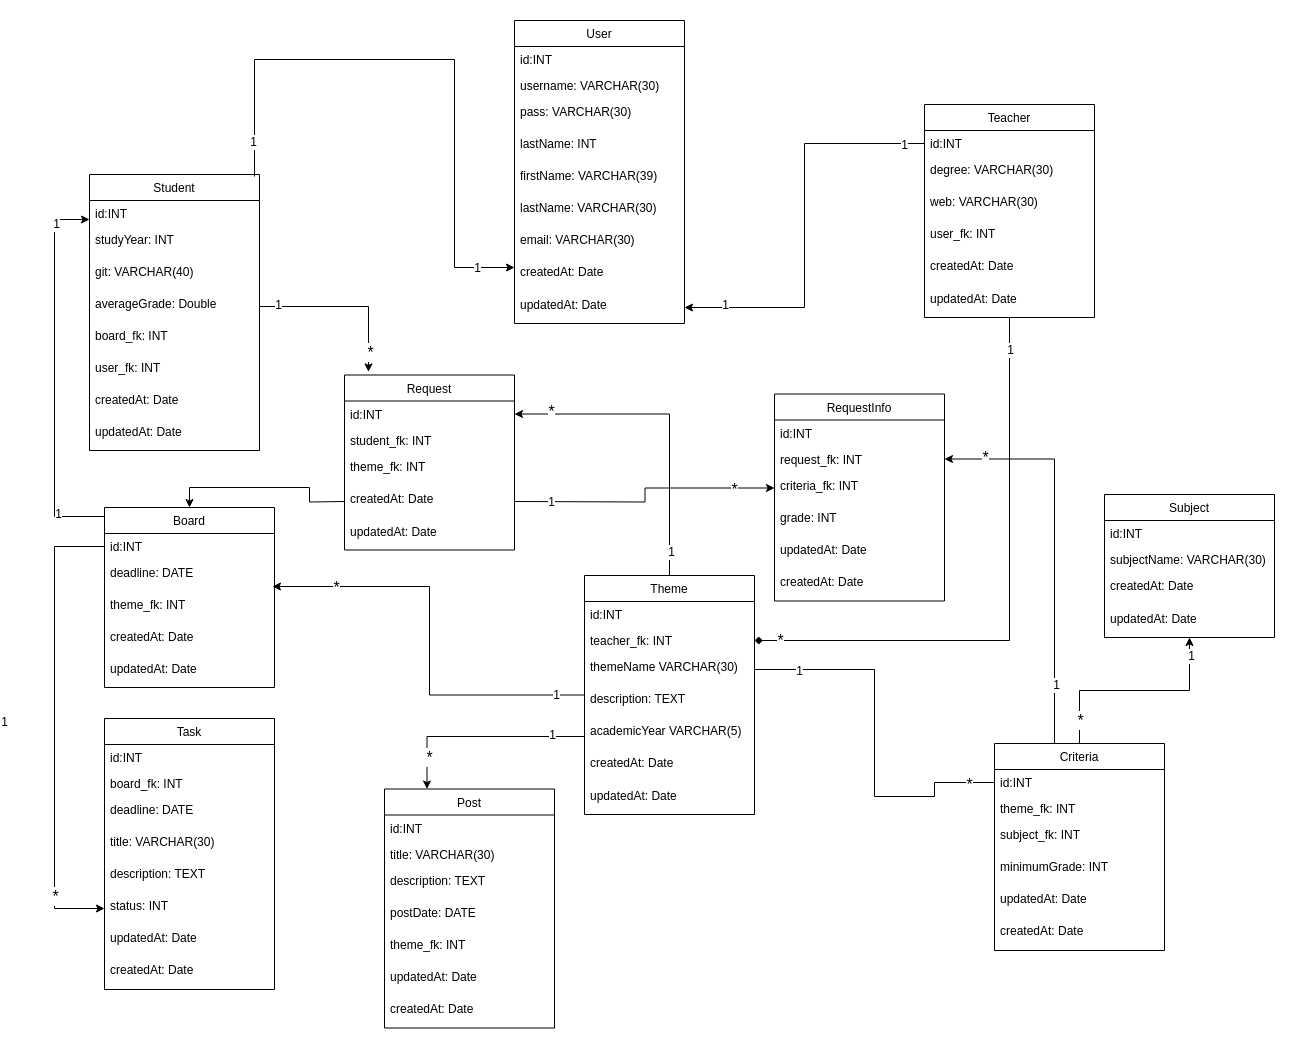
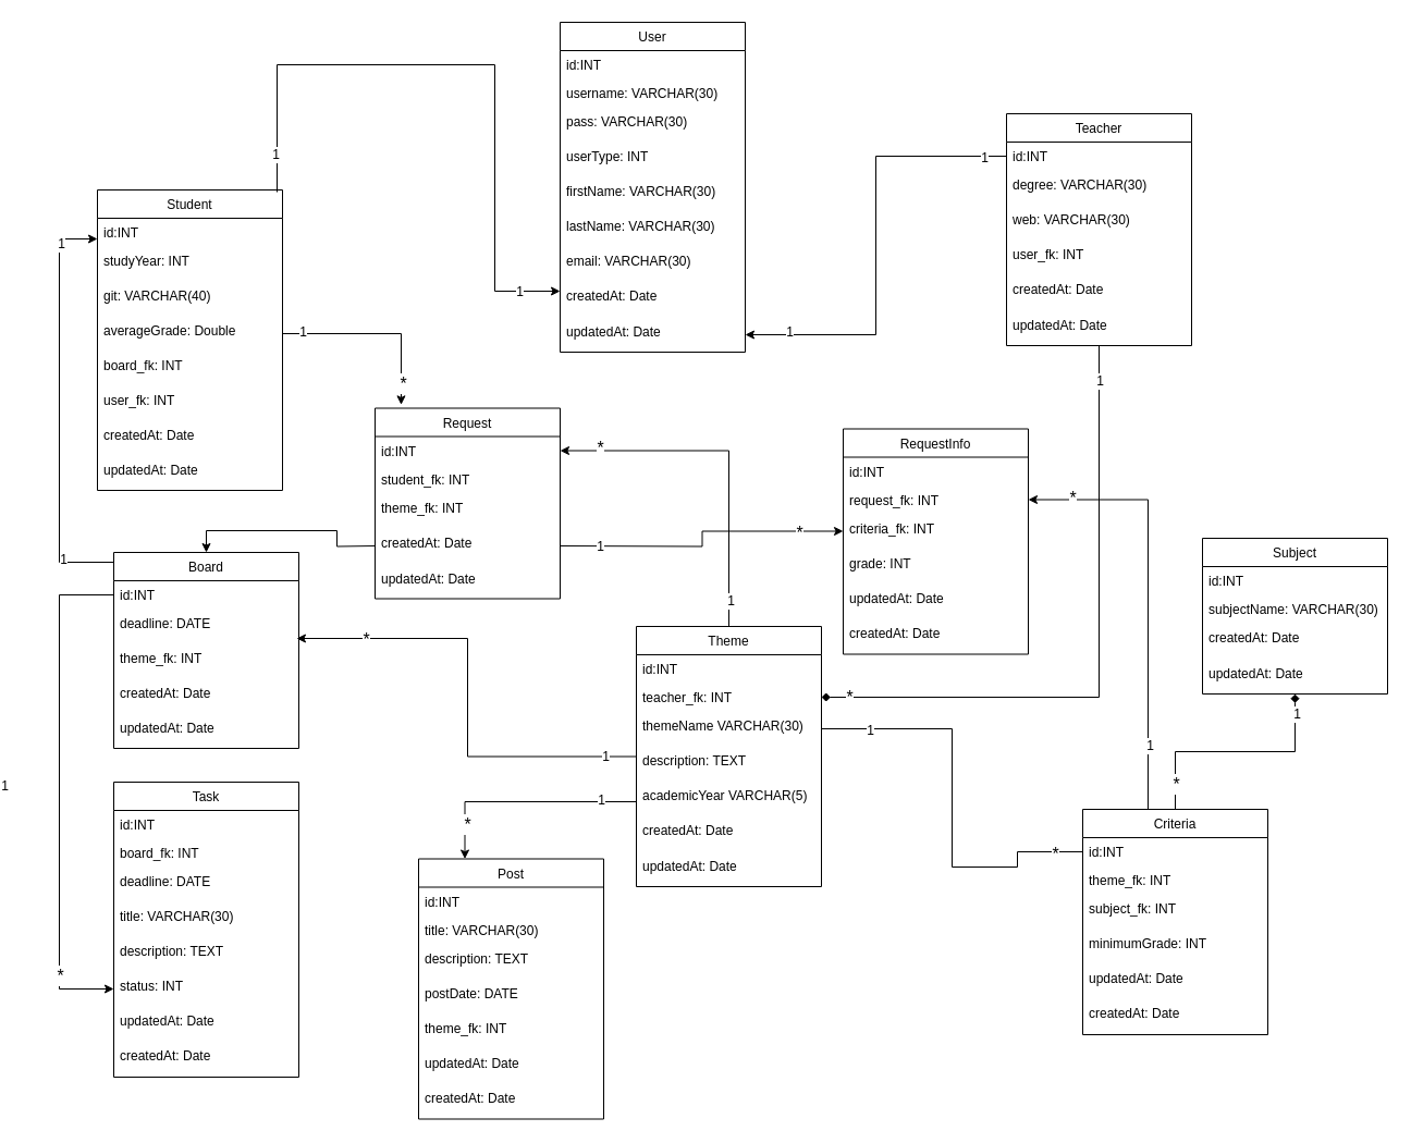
- <mxCell id="6" value="lastName: INT" style="text;strokeColor=none;fillColor=none;align=left;verticalAlign=top;spacingLeft=4;spacingRight=4;overflow=hidden;rotatable=0;points=[[0,0.5],[1,0.5]];portConstraint=eastwest;" vertex="1" parent="2"><mxGeometry y="110" width="170" height="32" as="geometry" /></mxCell>
+ <mxCell id="6" value="userType: INT" style="text;strokeColor=none;fillColor=none;align=left;verticalAlign=top;spacingLeft=4;spacingRight=4;overflow=hidden;rotatable=0;points=[[0,0.5],[1,0.5]];portConstraint=eastwest;" vertex="1" parent="2"><mxGeometry y="110" width="170" height="32" as="geometry" /></mxCell>
- <mxCell id="7" value="firstName: VARCHAR(39)" style="text;strokeColor=none;fillColor=none;align=left;verticalAlign=top;spacingLeft=4;spacingRight=4;overflow=hidden;rotatable=0;points=[[0,0.5],[1,0.5]];portConstraint=eastwest;" vertex="1" parent="2"><mxGeometry y="142" width="170" height="32" as="geometry" /></mxCell>
+ <mxCell id="7" value="firstName: VARCHAR(30)" style="text;strokeColor=none;fillColor=none;align=left;verticalAlign=top;spacingLeft=4;spacingRight=4;overflow=hidden;rotatable=0;points=[[0,0.5],[1,0.5]];portConstraint=eastwest;" vertex="1" parent="2"><mxGeometry y="142" width="170" height="32" as="geometry" /></mxCell>
- <mxCell id="72" style="edgeStyle=orthogonalEdgeStyle;rounded=0;orthogonalLoop=1;jettySize=auto;html=1;" edge="1" parent="1" source="78" target="88"><mxGeometry relative="1" as="geometry"><mxPoint x="1150" y="664" as="targetPoint" /></mxGeometry></mxCell>
+ <mxCell id="72" style="edgeStyle=orthogonalEdgeStyle;rounded=0;orthogonalLoop=1;jettySize=auto;html=1;endArrow=diamond;" edge="1" parent="1" source="78" target="88"><mxGeometry relative="1" as="geometry"><mxPoint x="1150" y="664" as="targetPoint" /></mxGeometry></mxCell>
